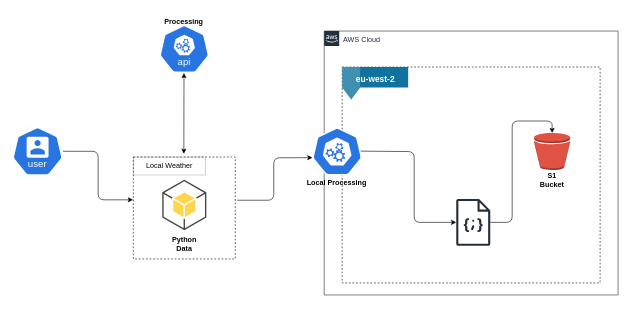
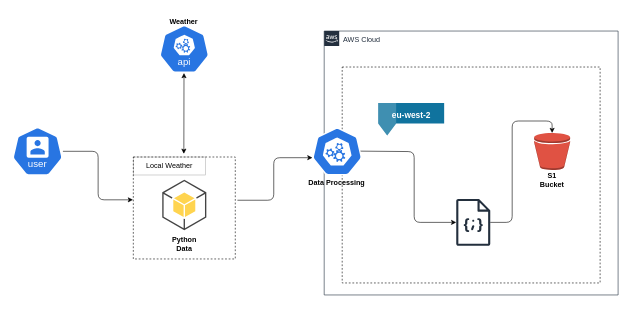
- <mxCell id="27" value="&lt;b&gt;Processing&lt;/b&gt;" style="text;html=1;align=center;verticalAlign=middle;whiteSpace=wrap;rounded=0;" vertex="1" parent="1"><mxGeometry x="250.76" y="20" width="110" height="30" as="geometry" /></mxCell>
+ <mxCell id="27" value="&lt;b&gt;Weather&lt;/b&gt;" style="text;html=1;align=center;verticalAlign=middle;whiteSpace=wrap;rounded=0;" vertex="1" parent="1"><mxGeometry x="250.76" y="20" width="110" height="30" as="geometry" /></mxCell>
- <mxCell id="11" value="eu-west-2" style="html=1;shape=mxgraph.infographic.flag;dx=30;dy=20;fillColor=#10739E;strokeColor=none;align=center;verticalAlign=top;fontColor=#ffffff;fontSize=14;fontStyle=1;shadow=0;spacingTop=5;" vertex="1" parent="5"><mxGeometry width="110" height="54" as="geometry" /></mxCell>
+ <mxCell id="11" value="eu-west-2" style="html=1;shape=mxgraph.infographic.flag;dx=30;dy=20;fillColor=#10739E;strokeColor=none;align=center;verticalAlign=top;fontColor=#ffffff;fontSize=14;fontStyle=1;shadow=0;spacingTop=5;" vertex="1" parent="5"><mxGeometry x="60" y="60" width="110" height="54" as="geometry" /></mxCell>
- <mxCell id="13" value="&lt;b&gt;Local Processing&lt;/b&gt;" style="text;html=1;align=center;verticalAlign=middle;whiteSpace=wrap;rounded=0;" vertex="1" parent="5"><mxGeometry x="-74.34" y="177.75" width="130" height="30" as="geometry" /></mxCell>
+ <mxCell id="13" value="&lt;b&gt;Data Processing&lt;/b&gt;" style="text;html=1;align=center;verticalAlign=middle;whiteSpace=wrap;rounded=0;" vertex="1" parent="5"><mxGeometry x="-74.34" y="177.75" width="130" height="30" as="geometry" /></mxCell>
